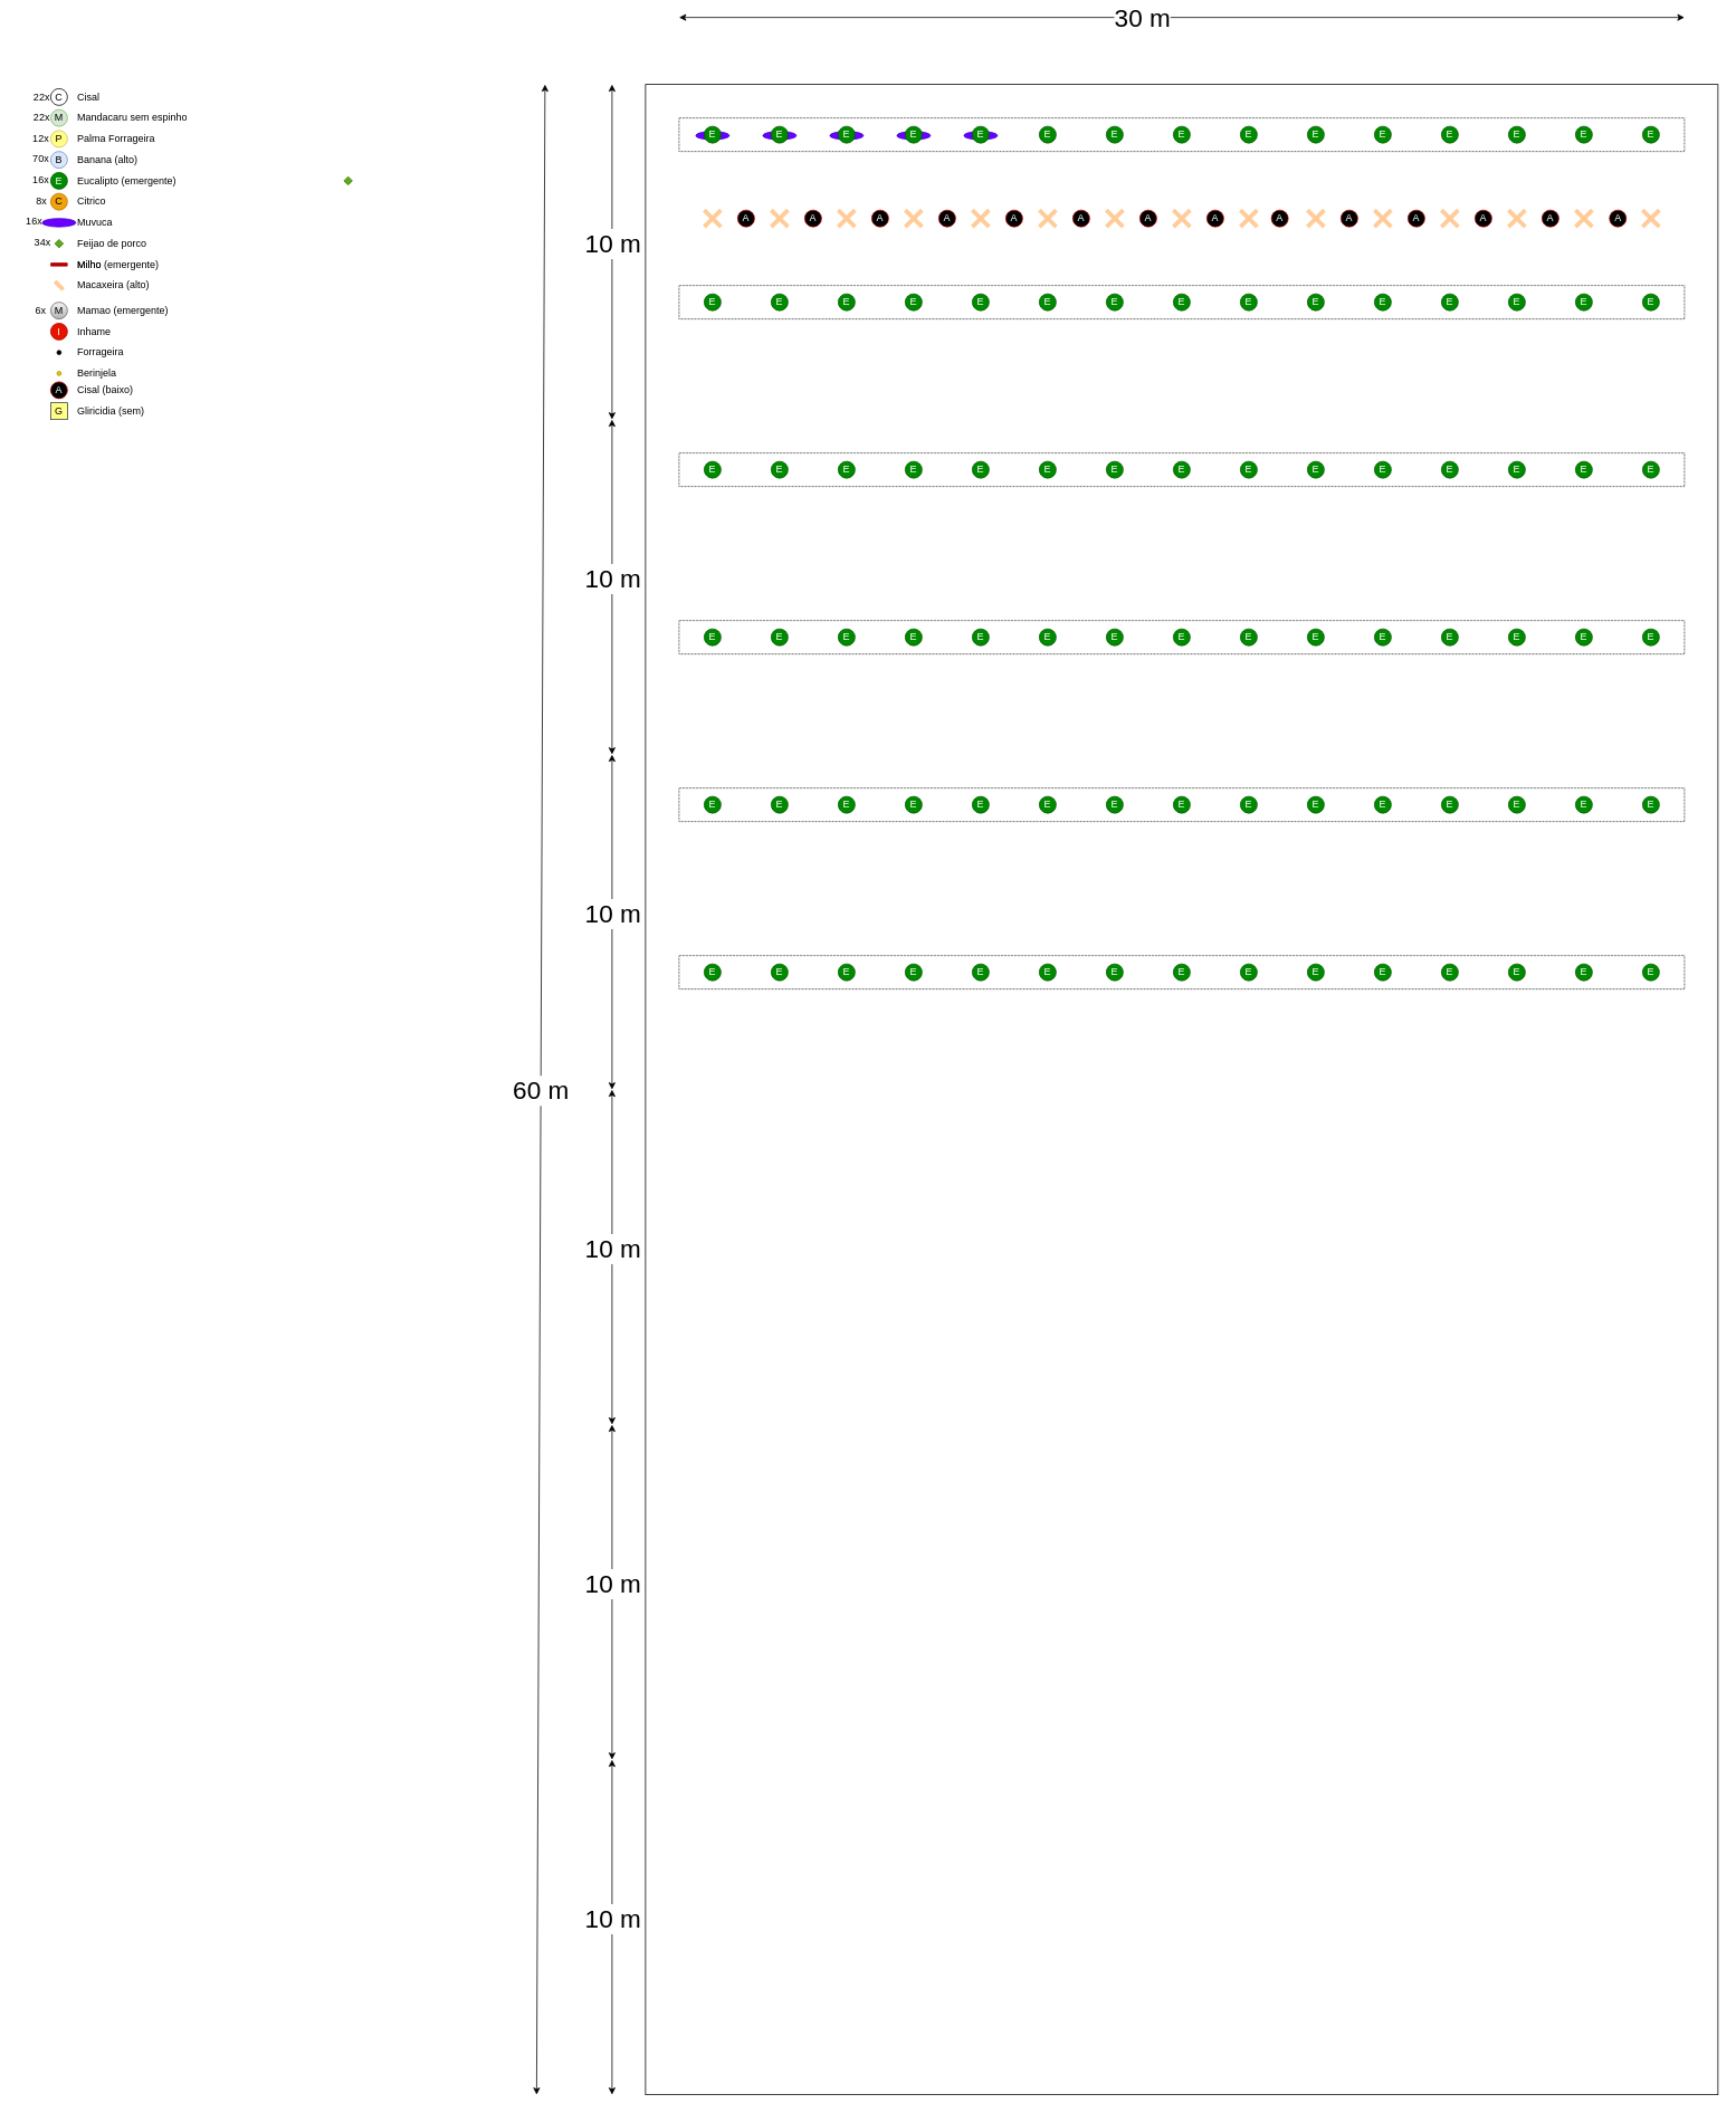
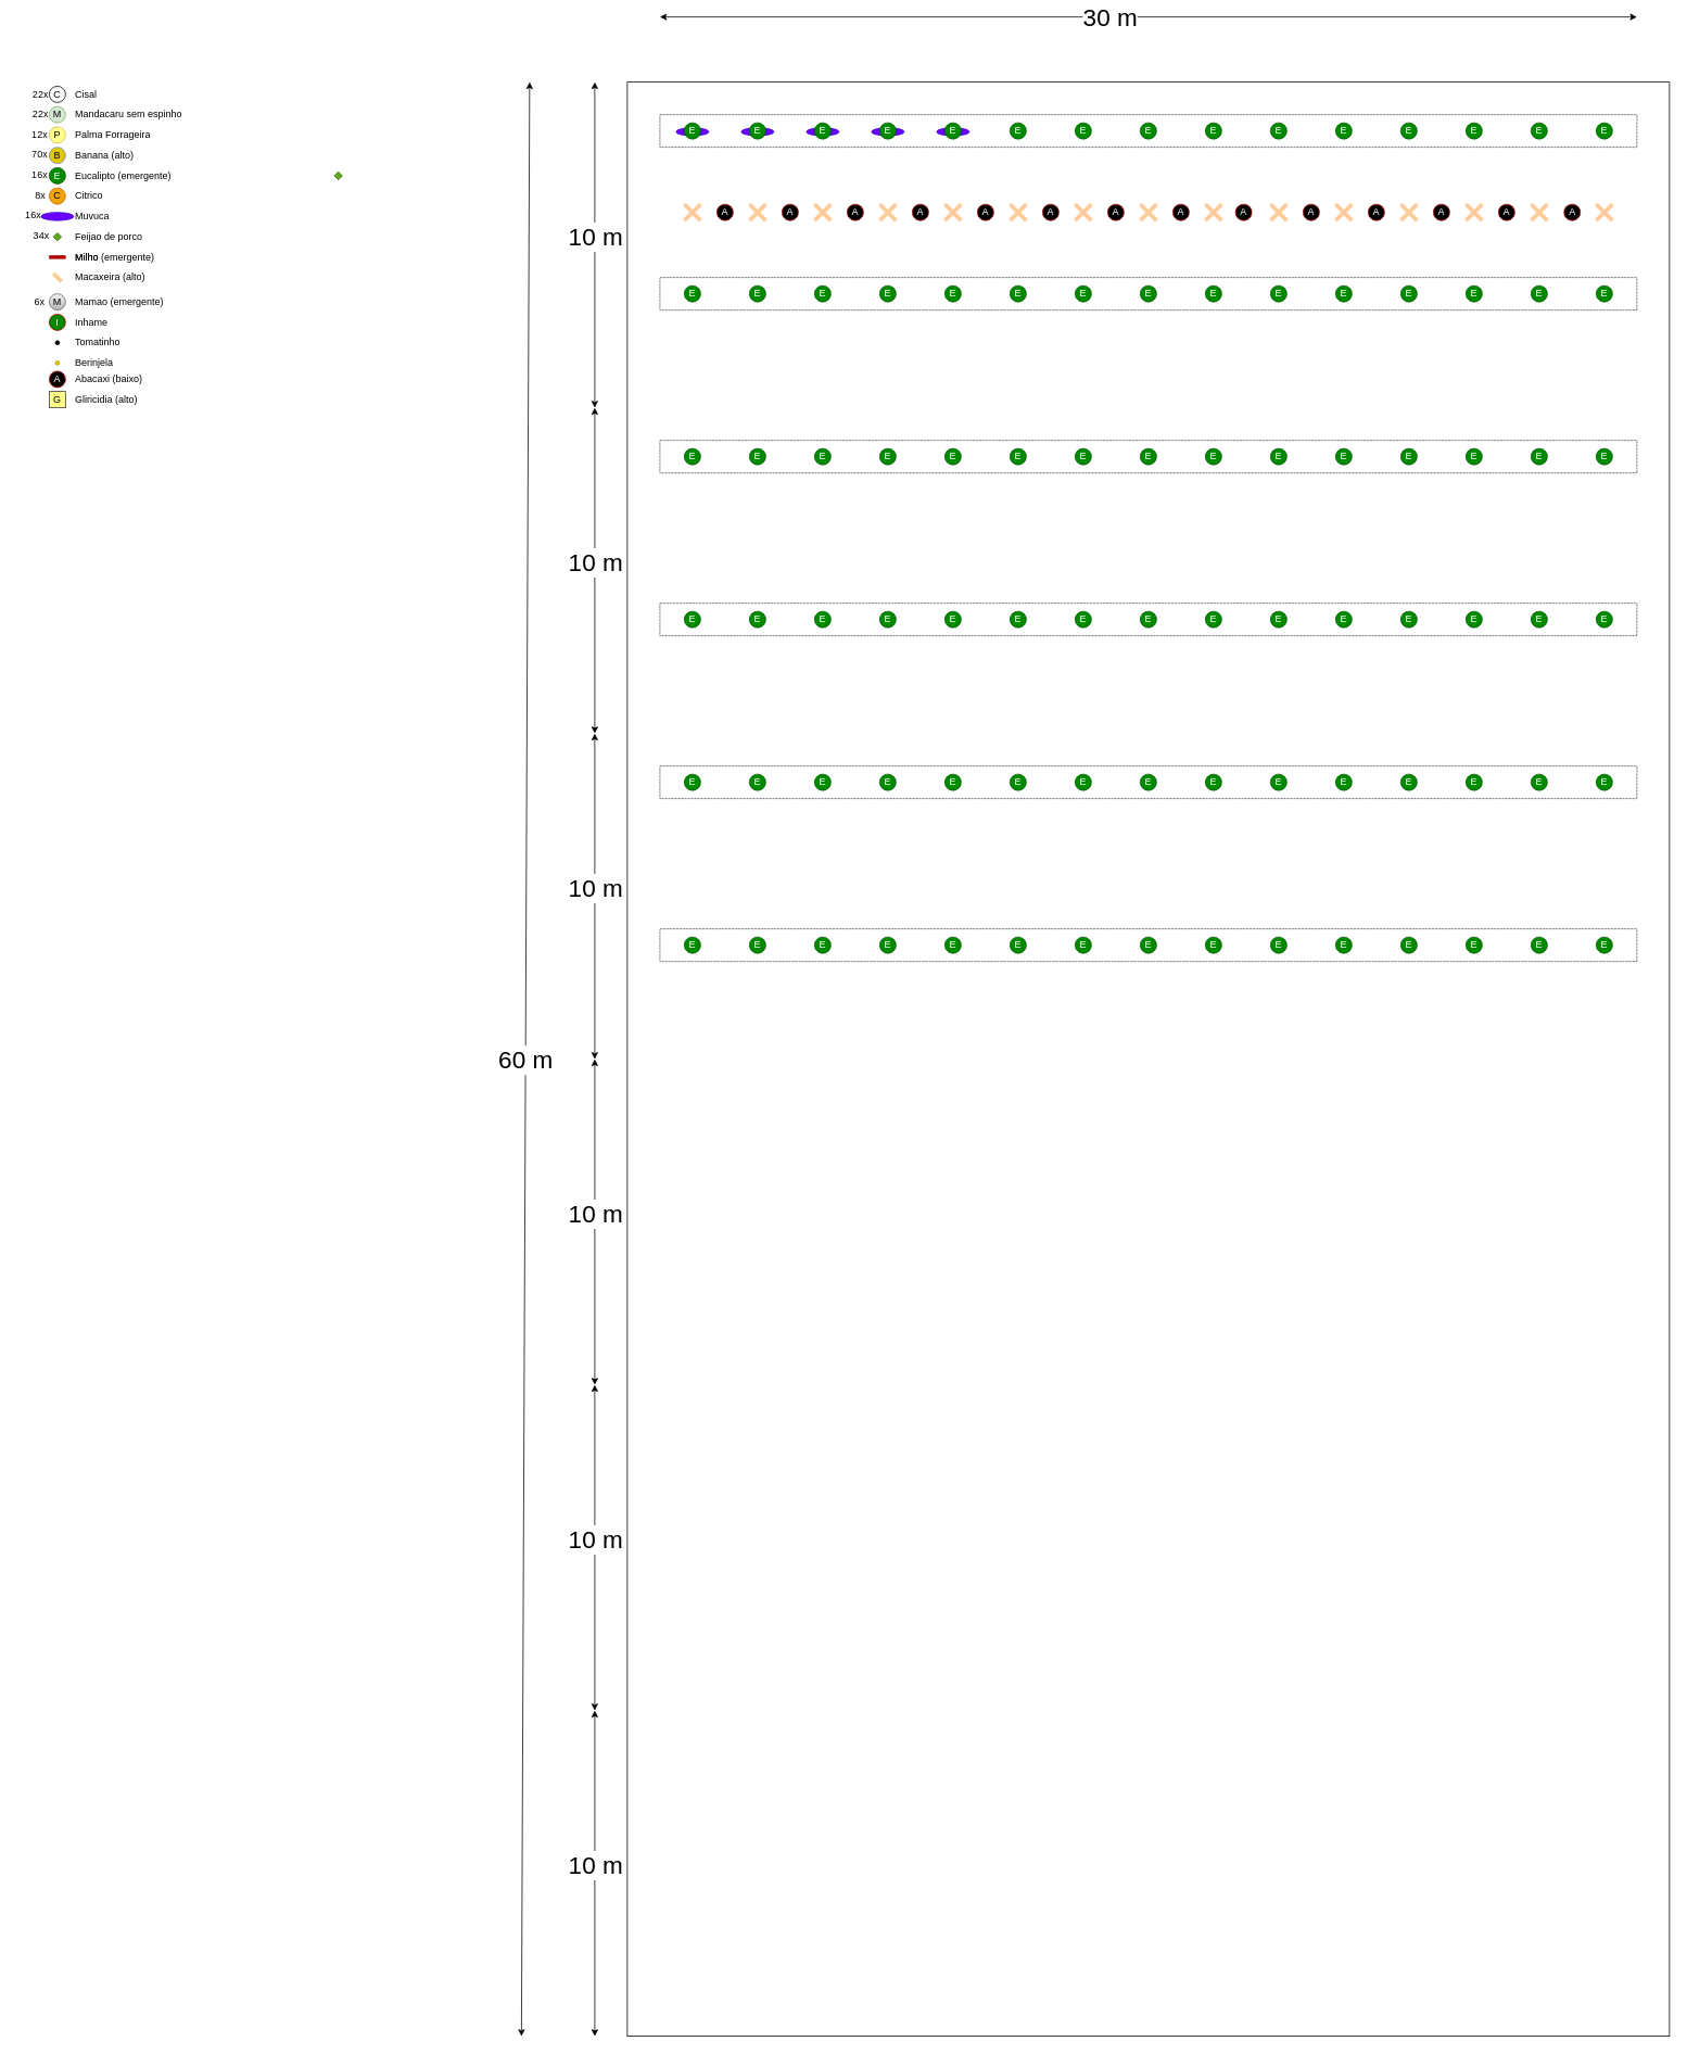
- <mxCell id="29" value="B" style="ellipse;whiteSpace=wrap;html=1;aspect=fixed;strokeColor=#6c8ebf;fillColor=#dae8fc;" parent="1" vertex="1"><mxGeometry x="60" y="180" width="20" height="20" as="geometry" /></mxCell>
+ <mxCell id="29" value="B" style="ellipse;whiteSpace=wrap;html=1;aspect=fixed;strokeColor=#6c8ebf;fillColor=#e3c800;" parent="1" vertex="1"><mxGeometry x="60" y="180" width="20" height="20" as="geometry" /></mxCell>
- <mxCell id="49" value="I" style="ellipse;whiteSpace=wrap;html=1;aspect=fixed;strokeColor=#B20000;fillColor=#e51400;fontColor=#ffffff;" parent="1" vertex="1"><mxGeometry x="60" y="385" width="20" height="20" as="geometry" /></mxCell>
+ <mxCell id="49" value="I" style="ellipse;whiteSpace=wrap;html=1;aspect=fixed;strokeColor=#B20000;fillColor=#008a00;fontColor=#ffffff;" parent="1" vertex="1"><mxGeometry x="60" y="385" width="20" height="20" as="geometry" /></mxCell>
- <mxCell id="52" value="Forrageira" style="text;html=1;align=left;verticalAlign=middle;resizable=0;points=[];autosize=1;strokeColor=none;fillColor=none;" parent="1" vertex="1"><mxGeometry x="90" y="405" width="80" height="30" as="geometry" /></mxCell>
+ <mxCell id="52" value="Tomatinho" style="text;html=1;align=left;verticalAlign=middle;resizable=0;points=[];autosize=1;strokeColor=none;fillColor=none;" parent="1" vertex="1"><mxGeometry x="90" y="405" width="80" height="30" as="geometry" /></mxCell>
- <mxCell id="60" value="Cisal (baixo)" style="text;html=1;align=left;verticalAlign=middle;resizable=0;points=[];autosize=1;strokeColor=none;fillColor=none;" parent="1" vertex="1"><mxGeometry x="90" y="450" width="110" height="30" as="geometry" /></mxCell>
+ <mxCell id="60" value="Abacaxi (baixo)" style="text;html=1;align=left;verticalAlign=middle;resizable=0;points=[];autosize=1;strokeColor=none;fillColor=none;" parent="1" vertex="1"><mxGeometry x="90" y="450" width="110" height="30" as="geometry" /></mxCell>
- <mxCell id="62" value="Gliricidia (sem)" style="text;html=1;align=left;verticalAlign=middle;resizable=0;points=[];autosize=1;strokeColor=none;fillColor=none;" parent="1" vertex="1"><mxGeometry x="90" y="475" width="100" height="30" as="geometry" /></mxCell>
+ <mxCell id="62" value="Gliricidia (alto)" style="text;html=1;align=left;verticalAlign=middle;resizable=0;points=[];autosize=1;strokeColor=none;fillColor=none;" parent="1" vertex="1"><mxGeometry x="90" y="475" width="100" height="30" as="geometry" /></mxCell>
